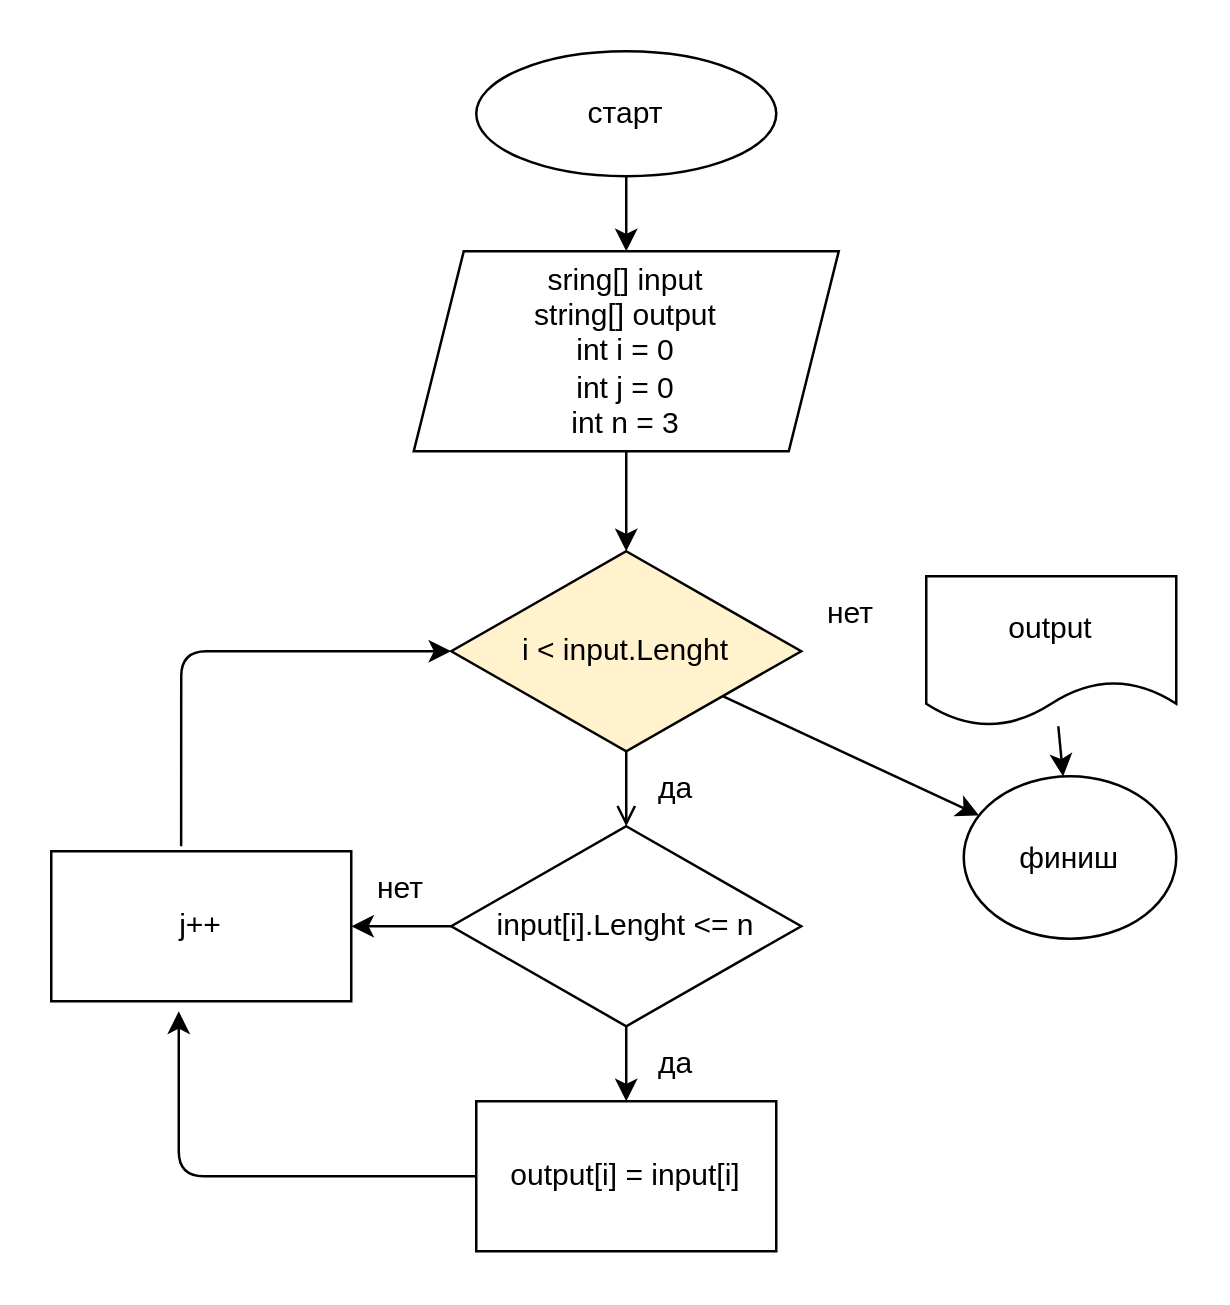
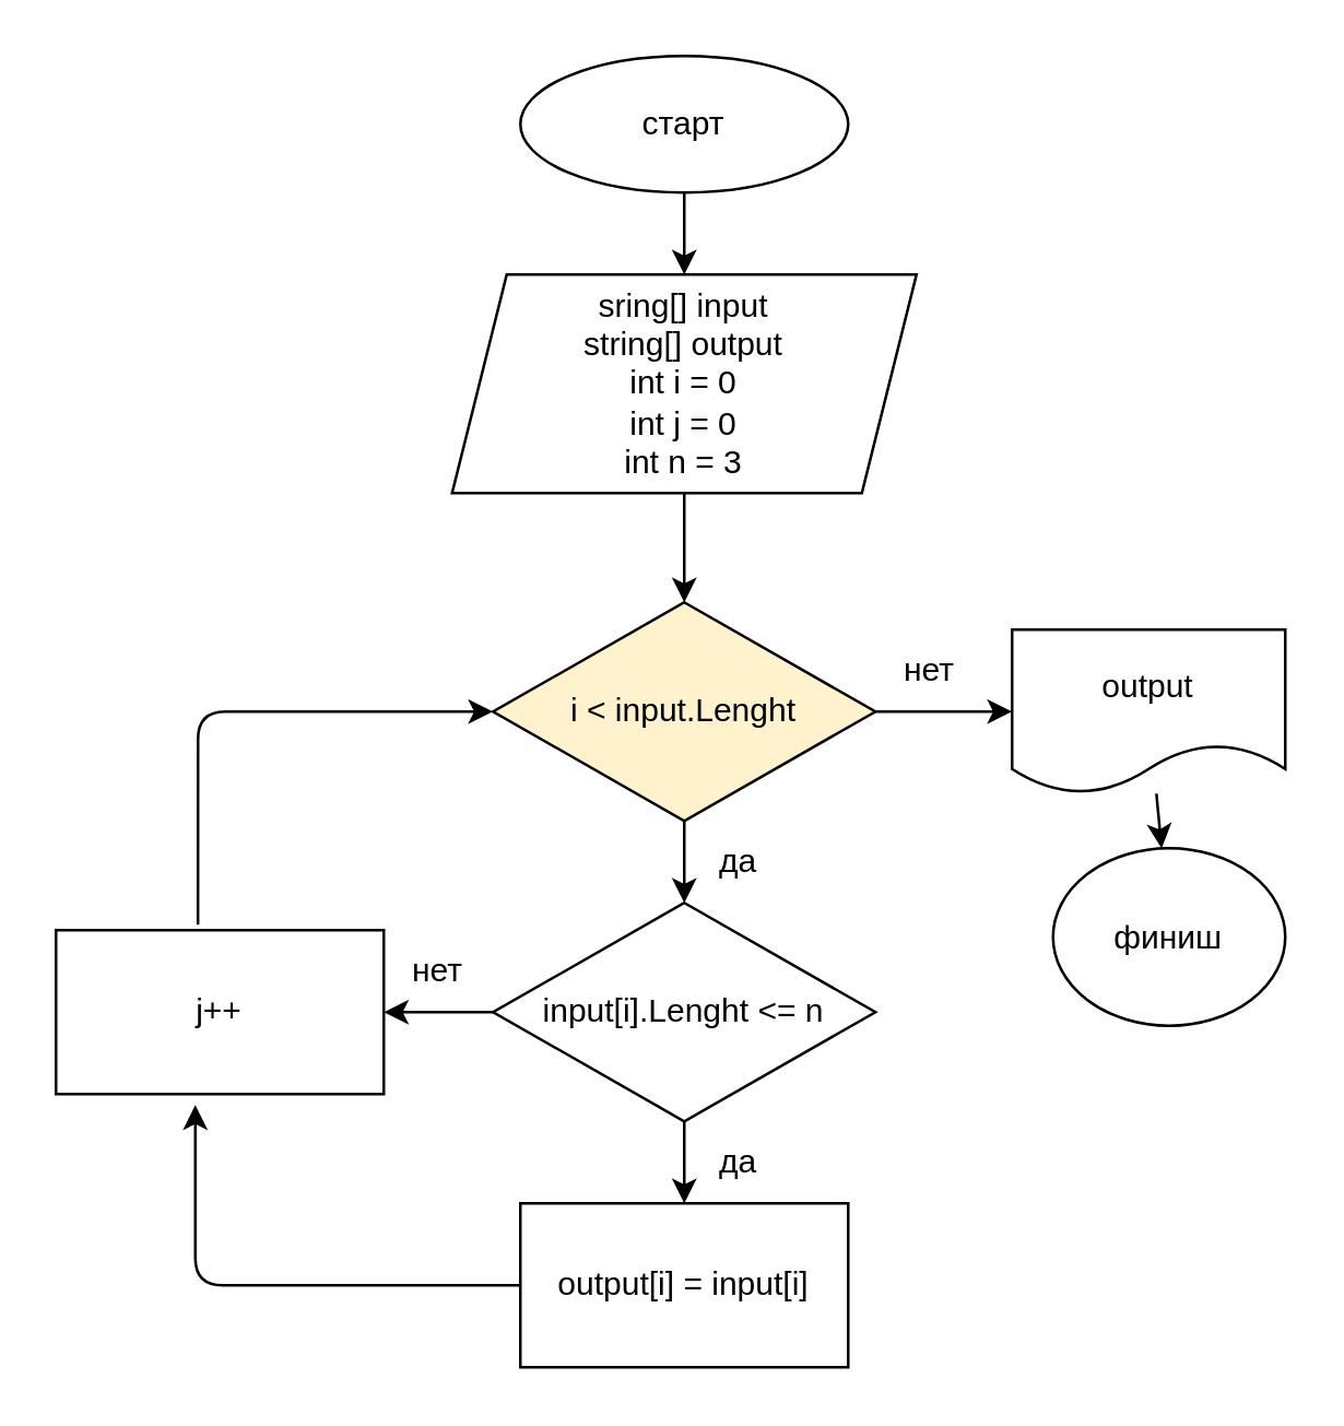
- <mxCell id="7" value="" style="edgeStyle=none;html=1;" edge="1" parent="1" source="8" target="21"><mxGeometry relative="1" as="geometry" /></mxCell>
+ <mxCell id="7" value="" style="edgeStyle=none;html=1;" edge="1" parent="1" source="8" target="20"><mxGeometry relative="1" as="geometry" /></mxCell>
- <mxCell id="6" value="" style="edgeStyle=none;html=1;endArrow=open;" edge="1" parent="1" source="8" target="11"><mxGeometry relative="1" as="geometry" /></mxCell>
+ <mxCell id="6" value="" style="edgeStyle=none;html=1;" edge="1" parent="1" source="8" target="11"><mxGeometry relative="1" as="geometry" /></mxCell>
